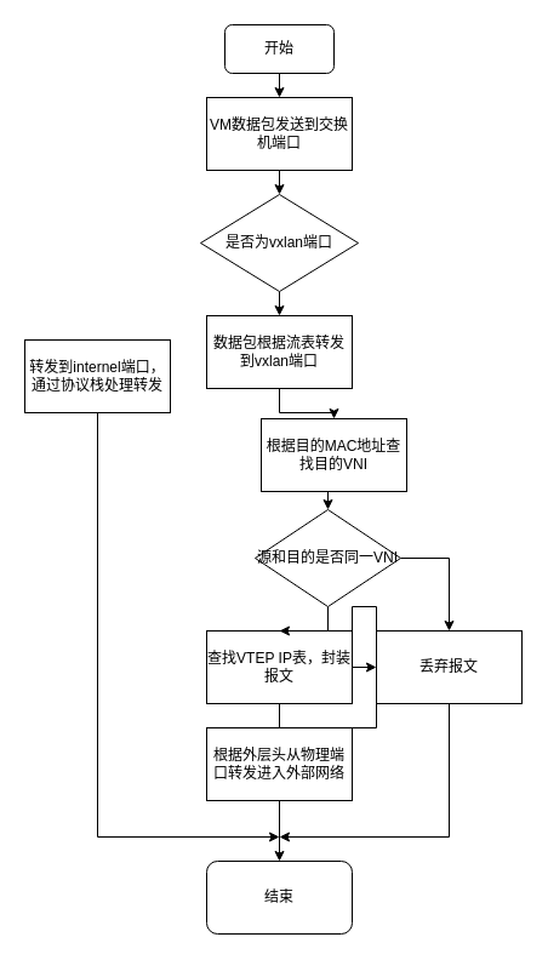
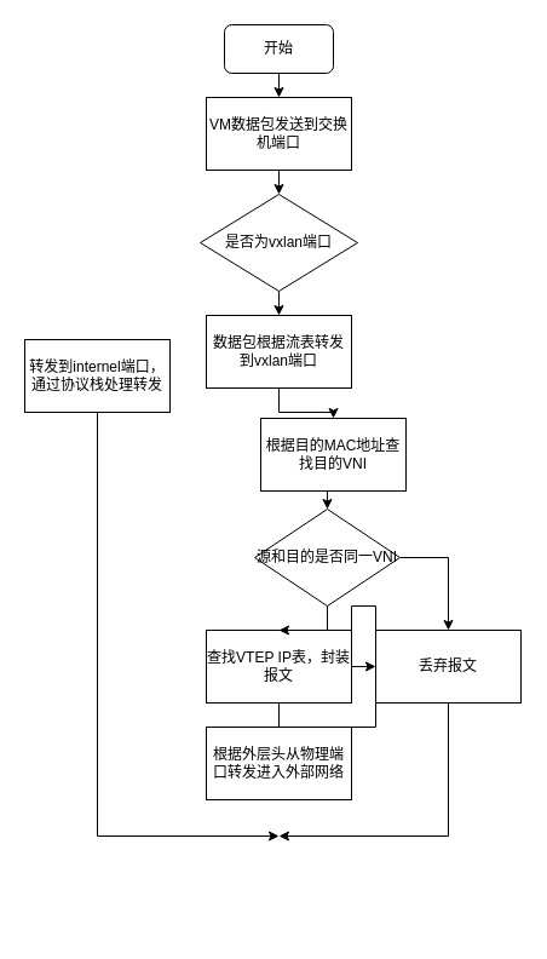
- <mxCell id="14" style="edgeStyle=orthogonalEdgeStyle;rounded=0;orthogonalLoop=1;jettySize=auto;html=1;exitX=0.5;exitY=1;exitDx=0;exitDy=0;entryX=0.5;entryY=0;entryDx=0;entryDy=0;" edge="1" parent="1" source="15" target="16"><mxGeometry relative="1" as="geometry" /></mxCell>
- <mxCell id="16" value="结束" style="rounded=1;whiteSpace=wrap;html=1;" vertex="1" parent="1"><mxGeometry x="170" y="710" width="120" height="60" as="geometry" /></mxCell>
